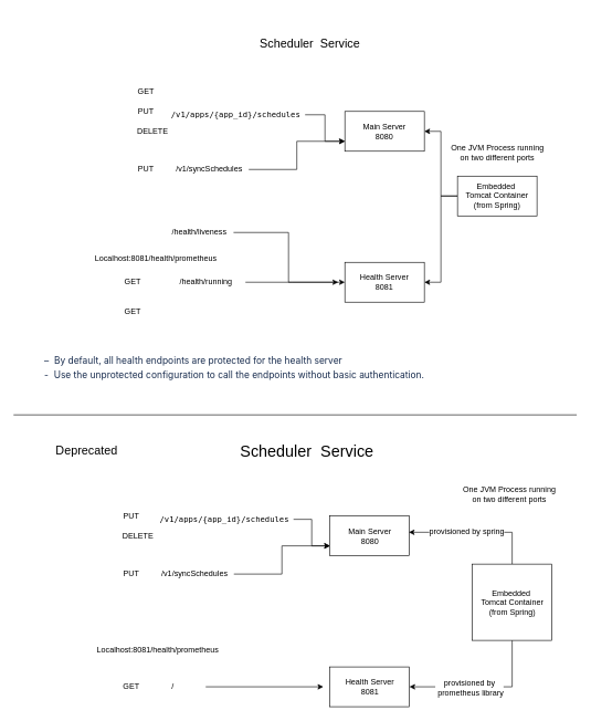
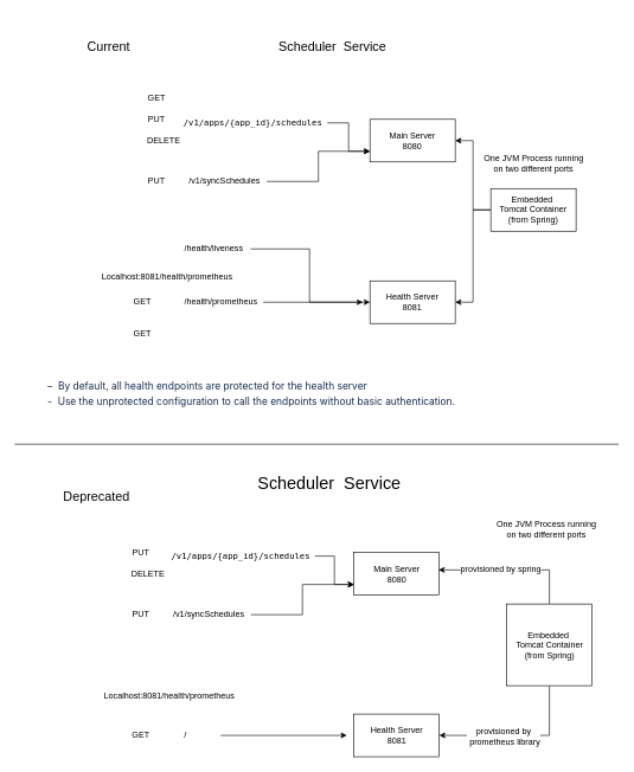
+ <mxCell id="20" value="&lt;font style=&quot;font-size: 18px;&quot;&gt;Current&lt;/font&gt;" style="text;html=1;strokeColor=none;fillColor=none;align=center;verticalAlign=middle;whiteSpace=wrap;rounded=0;labelBackgroundColor=#FFFFFF;fontColor=#000000;" parent="1" vertex="1"><mxGeometry y="45" width="265" height="40" as="geometry" x="20" /></mxCell>
- <mxCell id="9" value="/health/running" style="text;html=1;align=center;verticalAlign=middle;resizable=0;points=[];autosize=1;strokeColor=none;fillColor=none;" parent="1" vertex="1"><mxGeometry x="250" y="415" width="120" height="20" as="geometry" /></mxCell>
+ <mxCell id="9" value="/health/prometheus" style="text;html=1;align=center;verticalAlign=middle;resizable=0;points=[];autosize=1;strokeColor=none;fillColor=none;" parent="1" vertex="1"><mxGeometry x="250" y="415" width="120" height="20" as="geometry" /></mxCell>
- <mxCell id="45" value="&lt;span style=&quot;font-size: 18px;&quot;&gt;Deprecated&amp;nbsp;&lt;/span&gt;" style="text;html=1;strokeColor=none;fillColor=none;align=center;verticalAlign=middle;whiteSpace=wrap;rounded=0;labelBackgroundColor=#FFFFFF;fontColor=#000000;" vertex="1" parent="1"><mxGeometry x="87.5" y="655" width="90" height="50" as="geometry" /></mxCell>
+ <mxCell id="45" value="&lt;span style=&quot;font-size: 18px;&quot;&gt;Deprecated&amp;nbsp;&lt;/span&gt;" style="text;html=1;strokeColor=none;fillColor=none;align=center;verticalAlign=middle;whiteSpace=wrap;rounded=0;labelBackgroundColor=#FFFFFF;fontColor=#000000;" vertex="1" parent="1"><mxGeometry x="92.5" y="675" width="90" height="50" as="geometry" /></mxCell>
